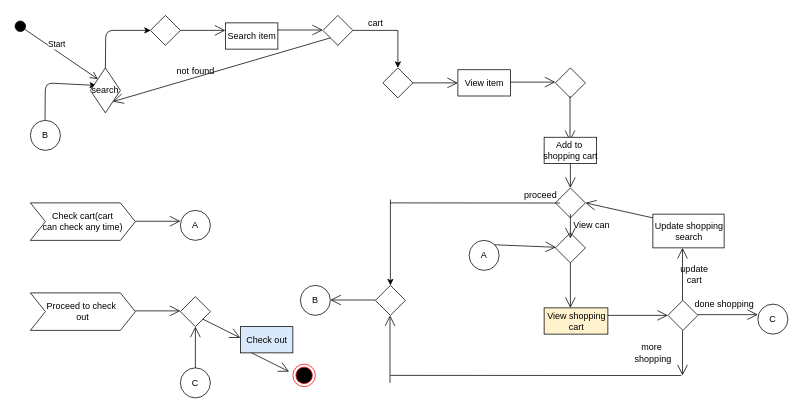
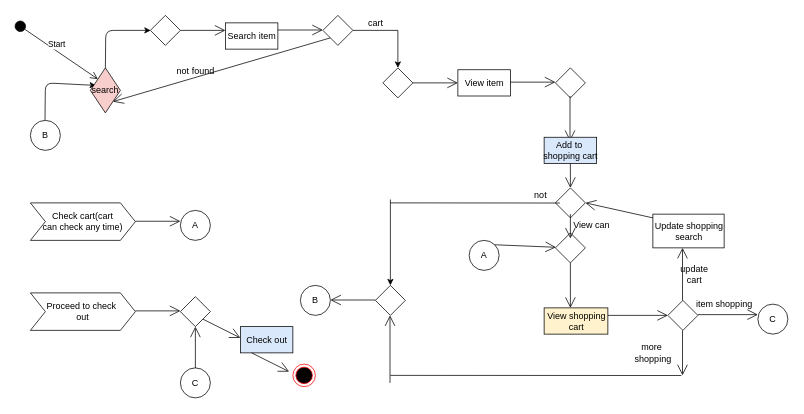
- <mxCell id="4" value="search" style="rhombus;whiteSpace=wrap;html=1;" vertex="1" parent="1"><mxGeometry x="120" y="90" width="40" height="60" as="geometry" /></mxCell>
+ <mxCell id="4" value="search" style="rhombus;whiteSpace=wrap;html=1;fillColor=#f8cecc;" vertex="1" parent="1"><mxGeometry x="120" y="90" width="40" height="60" as="geometry" /></mxCell>
- <mxCell id="23" value="Add to&amp;nbsp;&lt;br&gt;shopping cart" style="html=1;" vertex="1" parent="1"><mxGeometry x="725" y="182.5" width="70" height="35" as="geometry" /></mxCell>
+ <mxCell id="23" value="Add to&amp;nbsp;&lt;br&gt;shopping cart" style="html=1;fillColor=#dae8fc;" vertex="1" parent="1"><mxGeometry x="725" y="182.5" width="70" height="35" as="geometry" /></mxCell>
- <mxCell id="38" value="proceed" style="text;html=1;align=center;verticalAlign=middle;resizable=0;points=[];;autosize=1;" vertex="1" parent="1"><mxGeometry x="690" y="250" width="60" height="20" as="geometry" /></mxCell>
+ <mxCell id="38" value="not" style="text;html=1;align=center;verticalAlign=middle;resizable=0;points=[];;autosize=1;" vertex="1" parent="1"><mxGeometry x="690" y="250" width="60" height="20" as="geometry" /></mxCell>
- <mxCell id="49" value="done shopping" style="text;html=1;align=center;verticalAlign=middle;resizable=0;points=[];;autosize=1;" vertex="1" parent="1"><mxGeometry x="920" y="395" width="90" height="20" as="geometry" /></mxCell>
+ <mxCell id="49" value="item shopping" style="text;html=1;align=center;verticalAlign=middle;resizable=0;points=[];;autosize=1;" vertex="1" parent="1"><mxGeometry x="920" y="395" width="90" height="20" as="geometry" /></mxCell>
